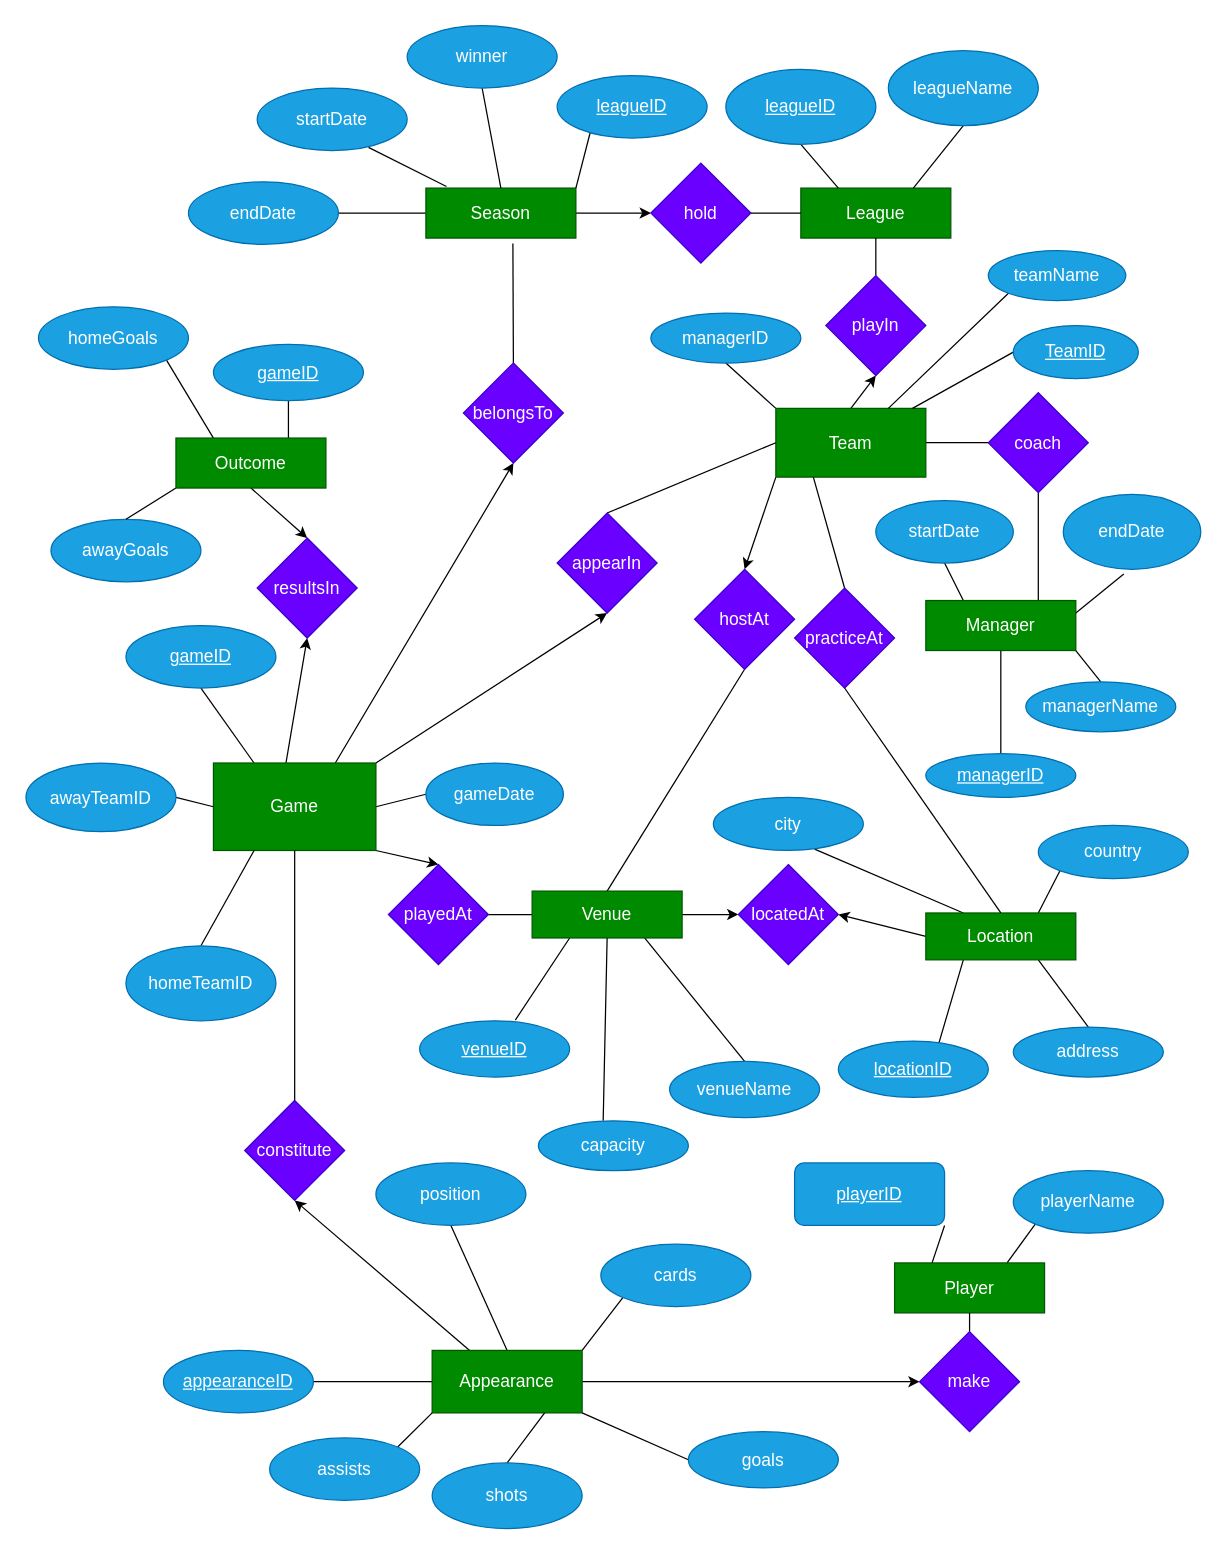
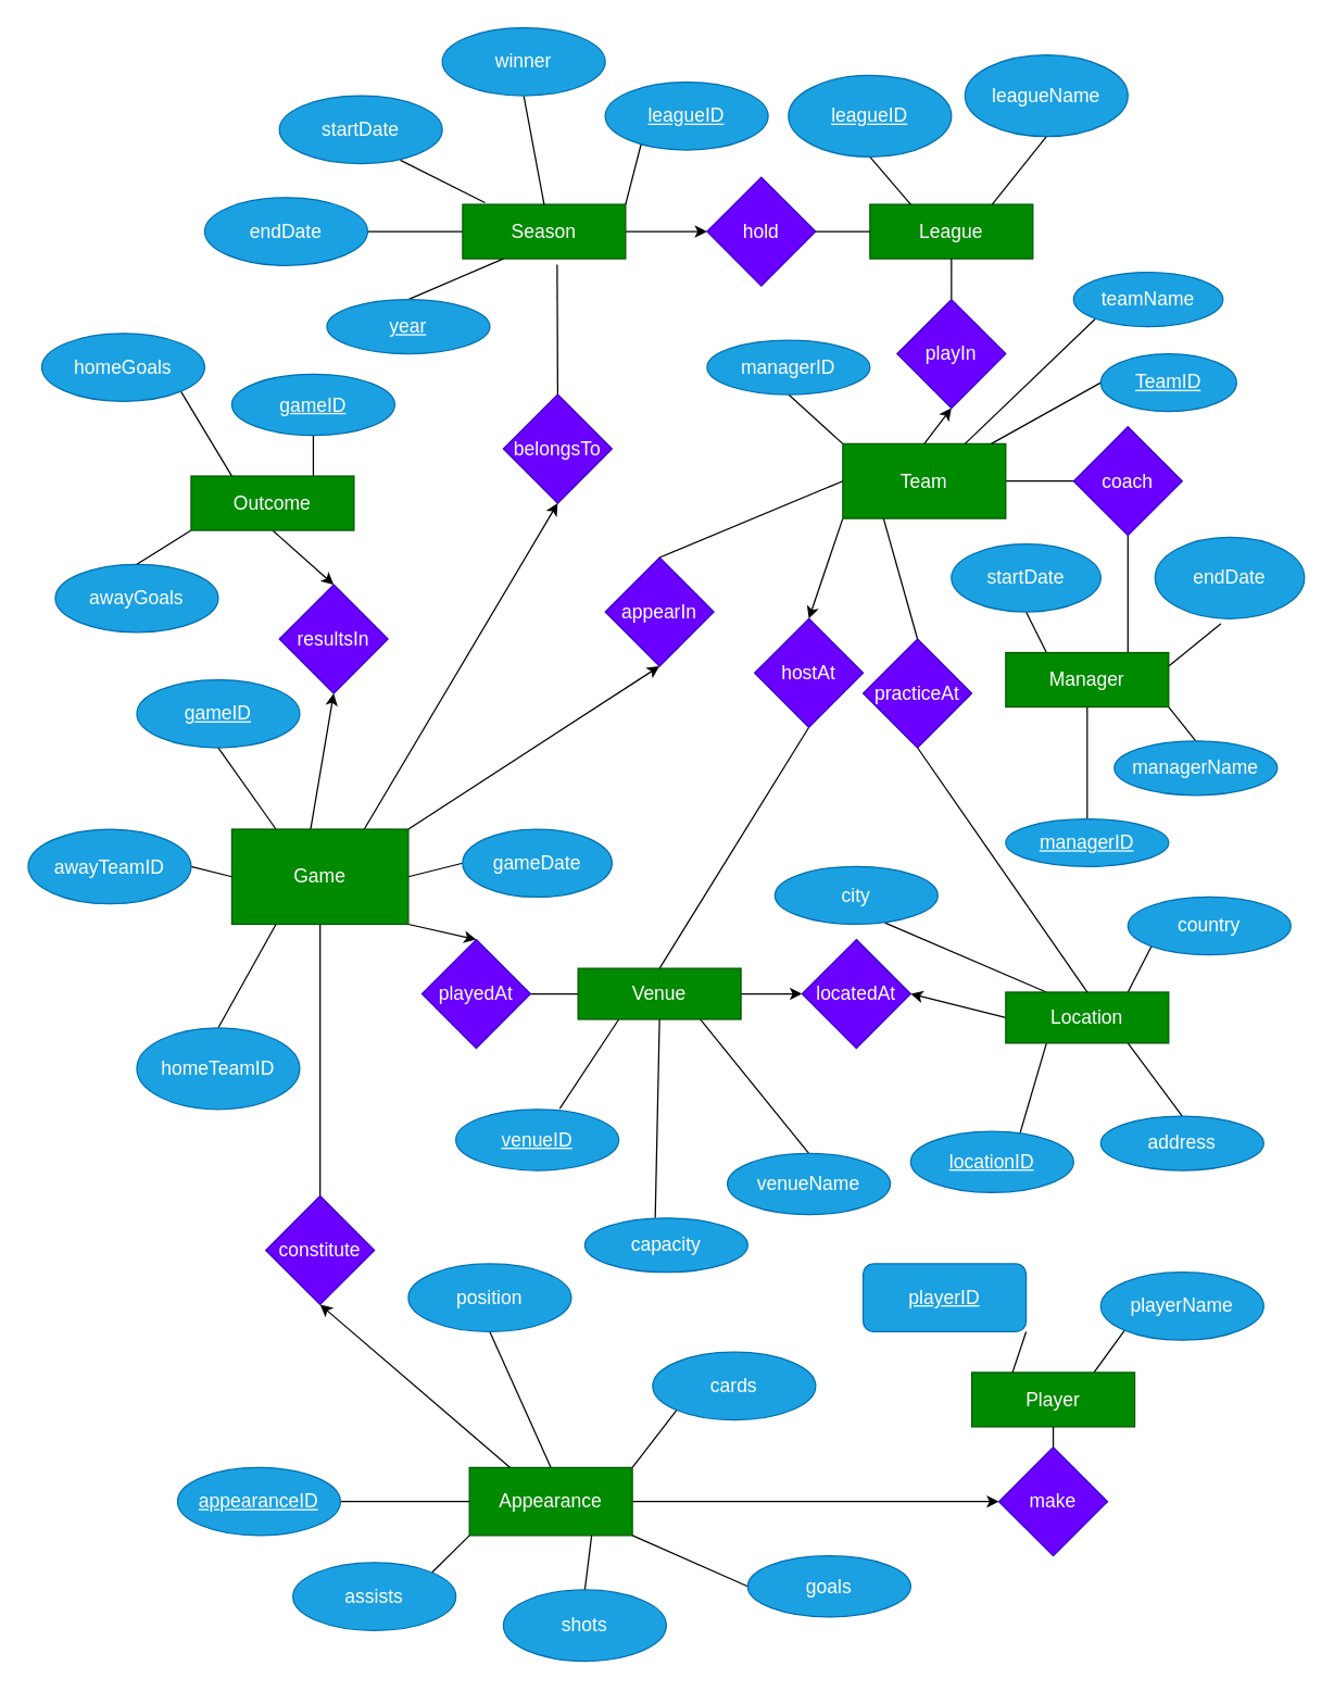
+ <mxCell id="55" style="edgeStyle=none;html=1;exitX=0.5;exitY=0;exitDx=0;exitDy=0;startArrow=none;startFill=0;endArrow=none;endFill=0;entryX=0.25;entryY=1;entryDx=0;entryDy=0;fontSize=14;" parent="1" source="119" target="47" edge="1"><mxGeometry relative="1" as="geometry"><mxPoint x="350" y="180" as="targetPoint" /></mxGeometry></mxCell>
+ <mxCell id="119" value="&lt;u style=&quot;font-size: 14px;&quot;&gt;year&lt;/u&gt;" style="ellipse;whiteSpace=wrap;html=1;fillColor=#1ba1e2;fontColor=#ffffff;strokeColor=#006EAF;fontSize=14;" parent="1" vertex="1"><mxGeometry x="240" y="220" width="120" height="40" as="geometry" /></mxCell>
- <mxCell id="50" value="shots" style="ellipse;whiteSpace=wrap;html=1;fillColor=#1ba1e2;fontColor=#ffffff;strokeColor=#006EAF;fontSize=14;" parent="1" vertex="1"><mxGeometry x="345" y="1170" width="120" height="52.5" as="geometry" /></mxCell>
+ <mxCell id="50" value="shots" style="ellipse;whiteSpace=wrap;html=1;fillColor=#1ba1e2;fontColor=#ffffff;strokeColor=#006EAF;fontSize=14;" parent="1" vertex="1"><mxGeometry x="370" y="1170" width="120" height="52.5" as="geometry" /></mxCell>
